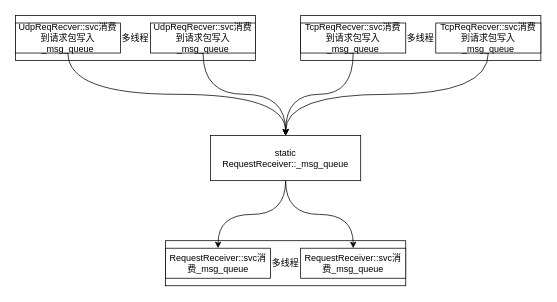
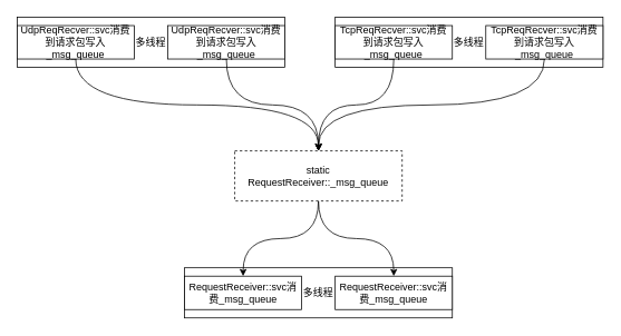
- <mxCell id="6" value="static RequestReceiver::_msg_queue" style="rounded=0;whiteSpace=wrap;html=1;" vertex="1" parent="1"><mxGeometry x="280" y="180" width="200" height="60" as="geometry" /></mxCell>
+ <mxCell id="6" value="static RequestReceiver::_msg_queue" style="rounded=0;whiteSpace=wrap;html=1;dashed=1;" vertex="1" parent="1"><mxGeometry x="280" y="180" width="200" height="60" as="geometry" /></mxCell>
